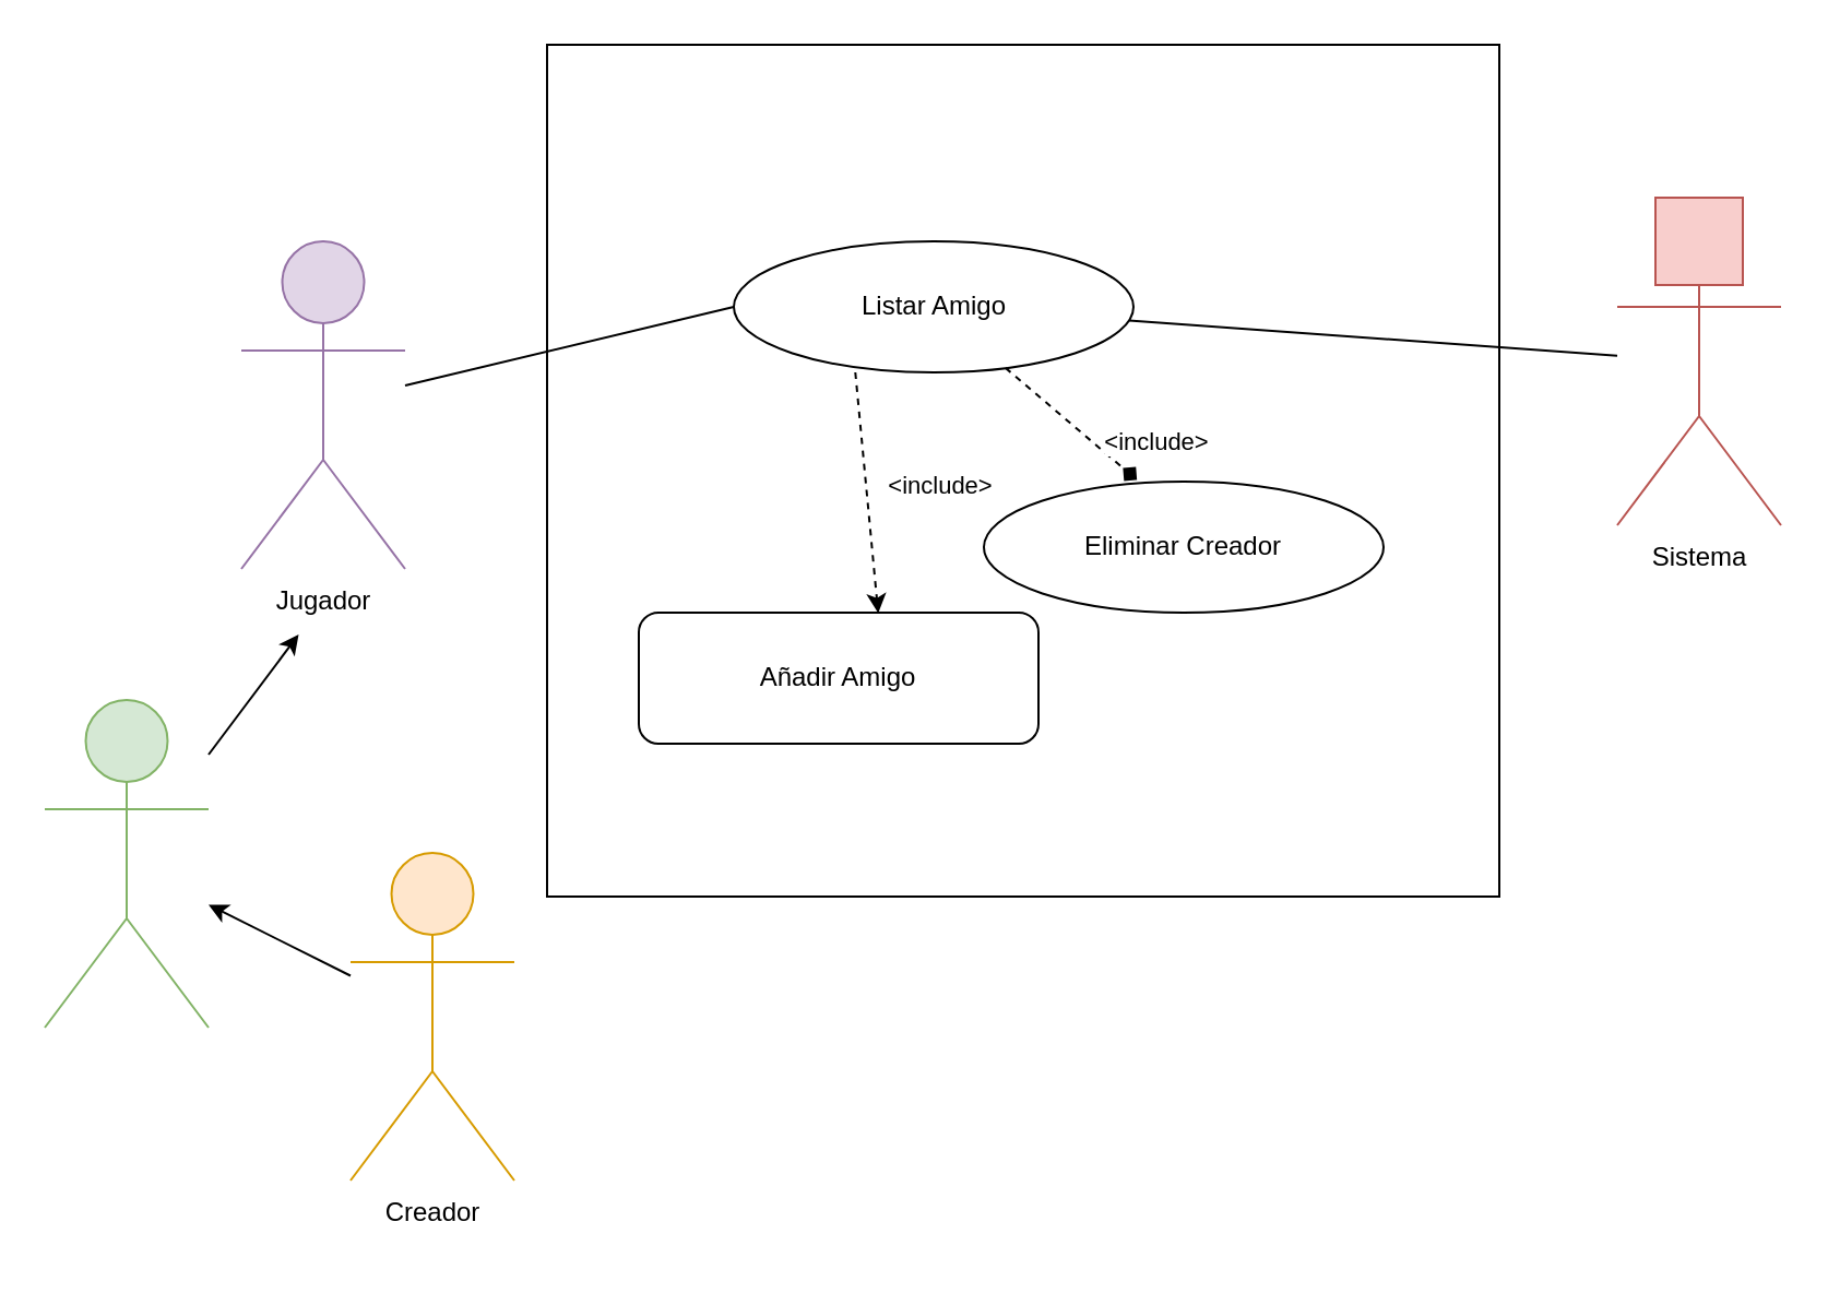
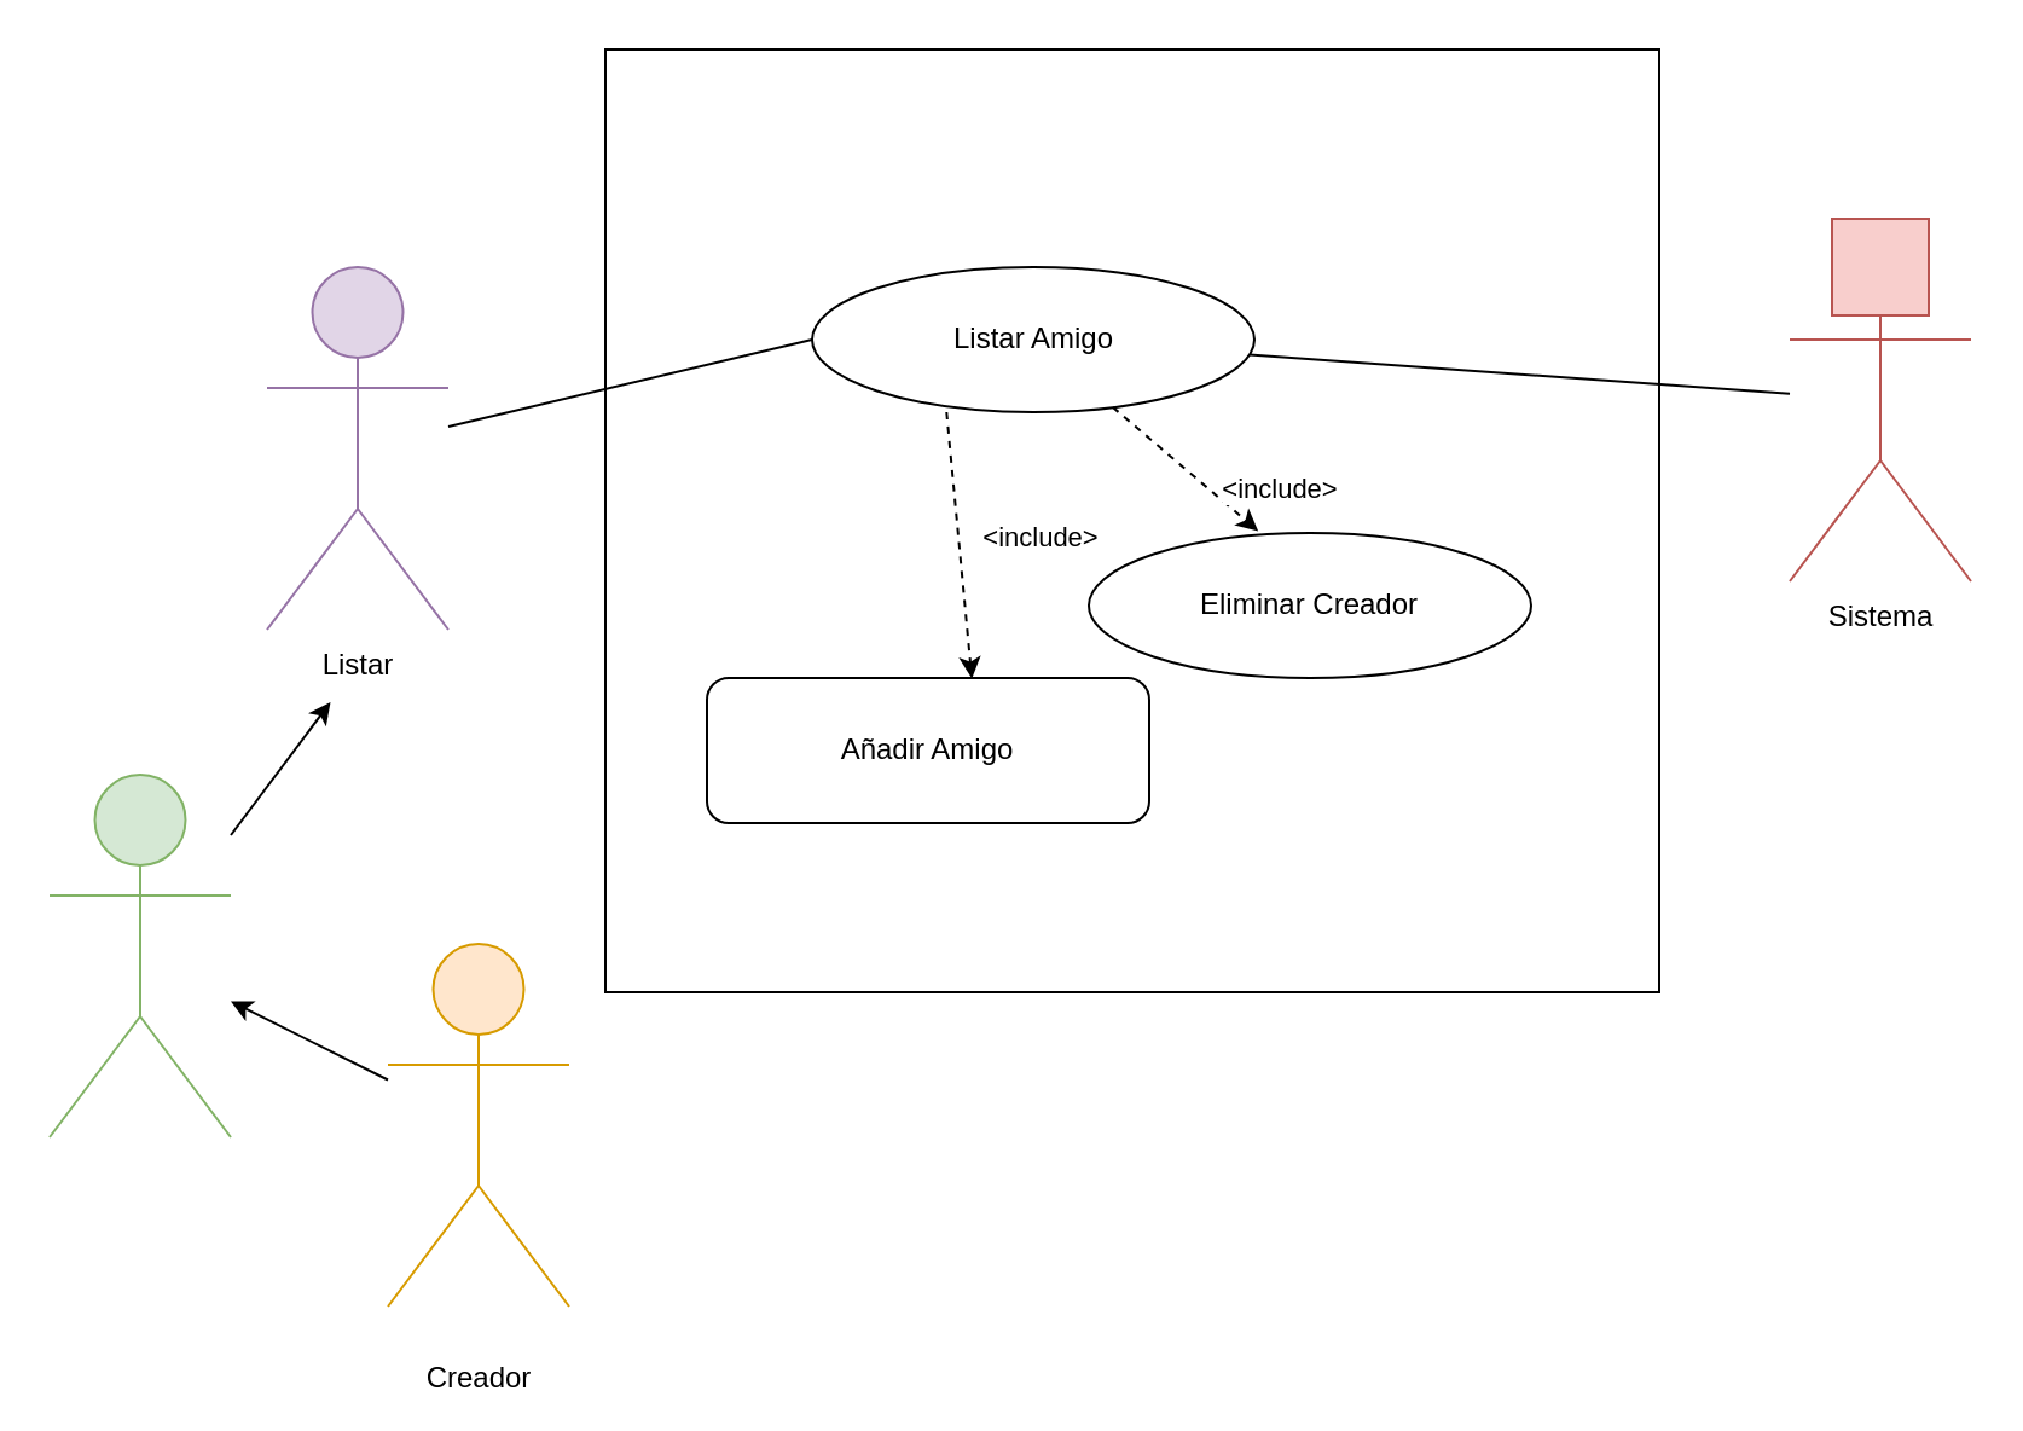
- <mxCell id="8" value="" style="endArrow=diamond;html=1;rounded=0;entryX=0.383;entryY=-0.013;entryDx=0;entryDy=0;entryPerimeter=0;dashed=1;" parent="1" source="5" target="7" edge="1"><mxGeometry width="50" height="50" relative="1" as="geometry"><mxPoint x="320" y="260" as="sourcePoint" /><mxPoint x="370" y="210" as="targetPoint" /></mxGeometry></mxCell>
+ <mxCell id="8" value="" style="endArrow=classic;html=1;rounded=0;entryX=0.383;entryY=-0.013;entryDx=0;entryDy=0;entryPerimeter=0;dashed=1;" parent="1" source="5" target="7" edge="1"><mxGeometry width="50" height="50" relative="1" as="geometry"><mxPoint x="320" y="260" as="sourcePoint" /><mxPoint x="370" y="210" as="targetPoint" /></mxGeometry></mxCell>
- <mxCell id="4" value="Jugador" style="text;html=1;strokeColor=none;fillColor=none;align=center;verticalAlign=middle;whiteSpace=wrap;rounded=0;" parent="1" vertex="1"><mxGeometry x="117.5" y="260" width="60" height="30" as="geometry" /></mxCell>
+ <mxCell id="4" value="Listar" style="text;html=1;strokeColor=none;fillColor=none;align=center;verticalAlign=middle;whiteSpace=wrap;rounded=0;" parent="1" vertex="1"><mxGeometry x="117.5" y="260" width="60" height="30" as="geometry" /></mxCell>
- <mxCell id="20" value="Creador" style="text;html=1;strokeColor=none;fillColor=none;align=center;verticalAlign=middle;whiteSpace=wrap;rounded=0;" parent="1" vertex="1"><mxGeometry x="167.5" y="540" width="60" height="30" as="geometry" /></mxCell>
+ <mxCell id="20" value="Creador" style="text;html=1;strokeColor=none;fillColor=none;align=center;verticalAlign=middle;whiteSpace=wrap;rounded=0;" parent="1" vertex="1"><mxGeometry x="167.5" y="555" width="60" height="30" as="geometry" /></mxCell>
